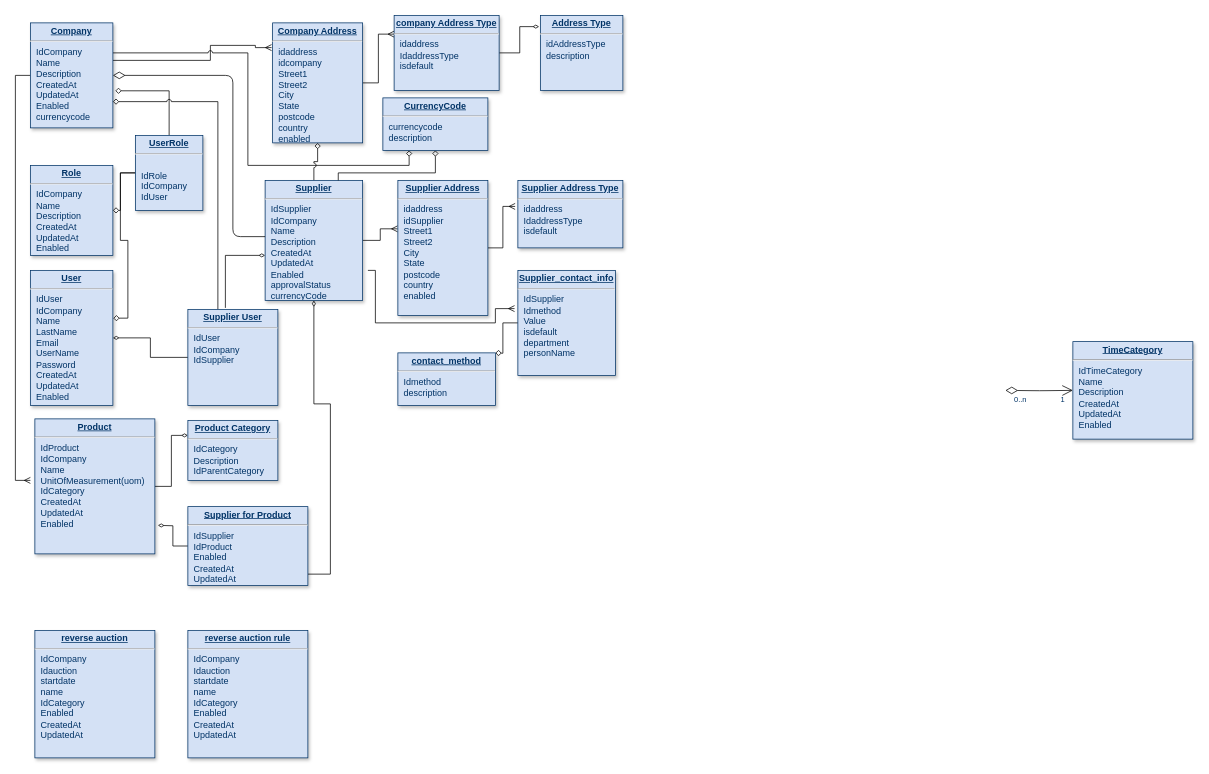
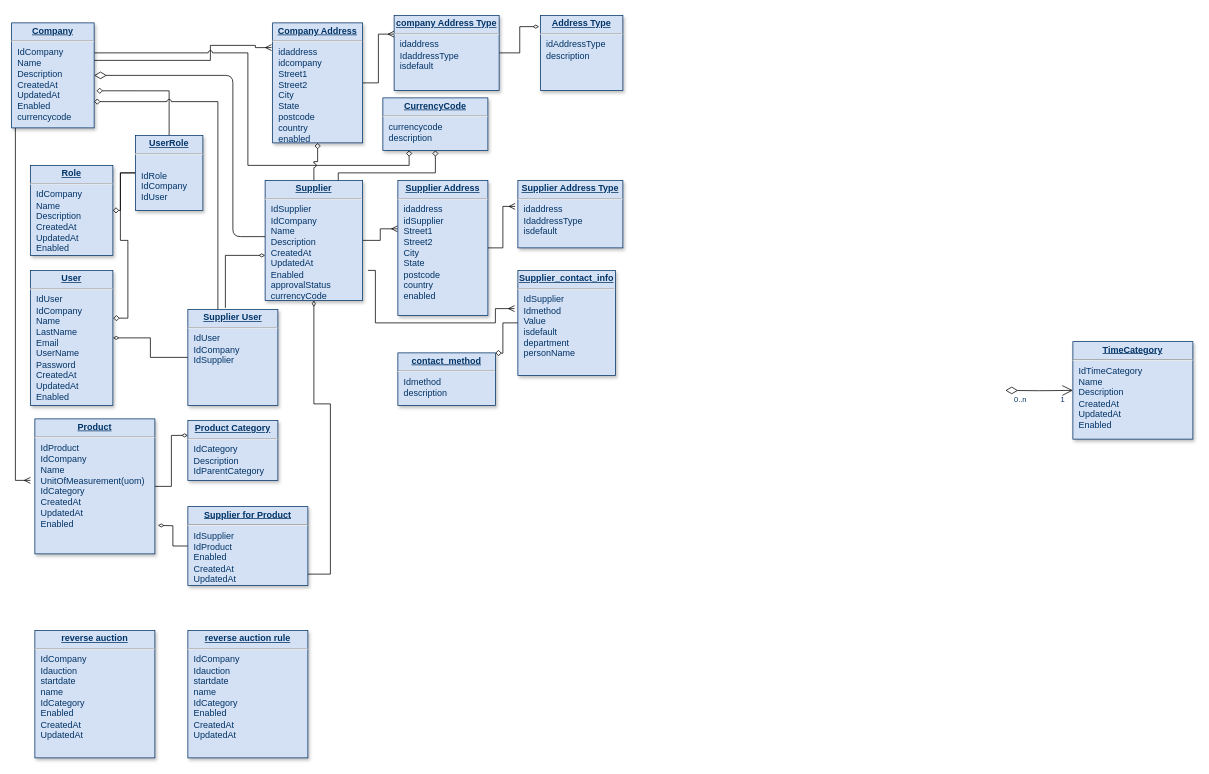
- <mxCell id="6" value="&lt;p style=&quot;margin: 0px ; margin-top: 4px ; text-align: center ; text-decoration: underline&quot;&gt;&lt;strong&gt;Company&lt;/strong&gt;&lt;/p&gt;&lt;hr&gt;&lt;p style=&quot;margin: 0px ; margin-left: 8px&quot;&gt;IdCompany&lt;/p&gt;&lt;p style=&quot;margin: 0px ; margin-left: 8px&quot;&gt;Name&lt;/p&gt;&lt;p style=&quot;margin: 0px ; margin-left: 8px&quot;&gt;Description&lt;/p&gt;&lt;p style=&quot;margin: 0px ; margin-left: 8px&quot;&gt;CreatedAt&lt;/p&gt;&lt;p style=&quot;margin: 0px ; margin-left: 8px&quot;&gt;UpdatedAt&lt;/p&gt;&lt;p style=&quot;margin: 0px ; margin-left: 8px&quot;&gt;Enabled&lt;/p&gt;&lt;p style=&quot;margin: 0px ; margin-left: 8px&quot;&gt;currencycode&lt;/p&gt;" style="verticalAlign=top;align=left;overflow=fill;fontSize=12;fontFamily=Helvetica;html=1;strokeColor=#003366;shadow=1;fillColor=#D4E1F5;fontColor=#003366" parent="1" vertex="1"><mxGeometry x="40" y="30" width="110" height="140" as="geometry" /></mxCell>
+ <mxCell id="6" value="&lt;p style=&quot;margin: 0px ; margin-top: 4px ; text-align: center ; text-decoration: underline&quot;&gt;&lt;strong&gt;Company&lt;/strong&gt;&lt;/p&gt;&lt;hr&gt;&lt;p style=&quot;margin: 0px ; margin-left: 8px&quot;&gt;IdCompany&lt;/p&gt;&lt;p style=&quot;margin: 0px ; margin-left: 8px&quot;&gt;Name&lt;/p&gt;&lt;p style=&quot;margin: 0px ; margin-left: 8px&quot;&gt;Description&lt;/p&gt;&lt;p style=&quot;margin: 0px ; margin-left: 8px&quot;&gt;CreatedAt&lt;/p&gt;&lt;p style=&quot;margin: 0px ; margin-left: 8px&quot;&gt;UpdatedAt&lt;/p&gt;&lt;p style=&quot;margin: 0px ; margin-left: 8px&quot;&gt;Enabled&lt;/p&gt;&lt;p style=&quot;margin: 0px ; margin-left: 8px&quot;&gt;currencycode&lt;/p&gt;" style="verticalAlign=top;align=left;overflow=fill;fontSize=12;fontFamily=Helvetica;html=1;strokeColor=#003366;shadow=1;fillColor=#D4E1F5;fontColor=#003366" parent="1" vertex="1"><mxGeometry x="15" y="30" width="110" height="140" as="geometry" /></mxCell>
